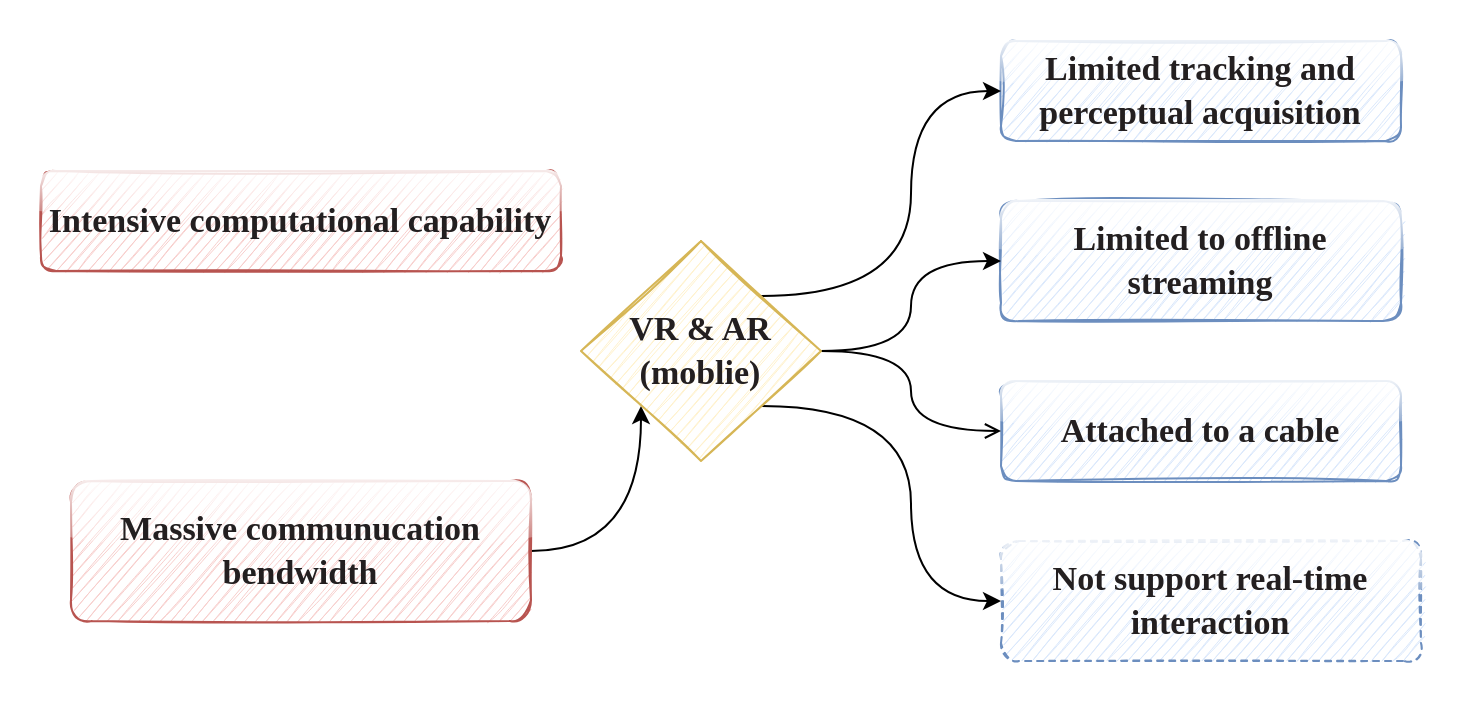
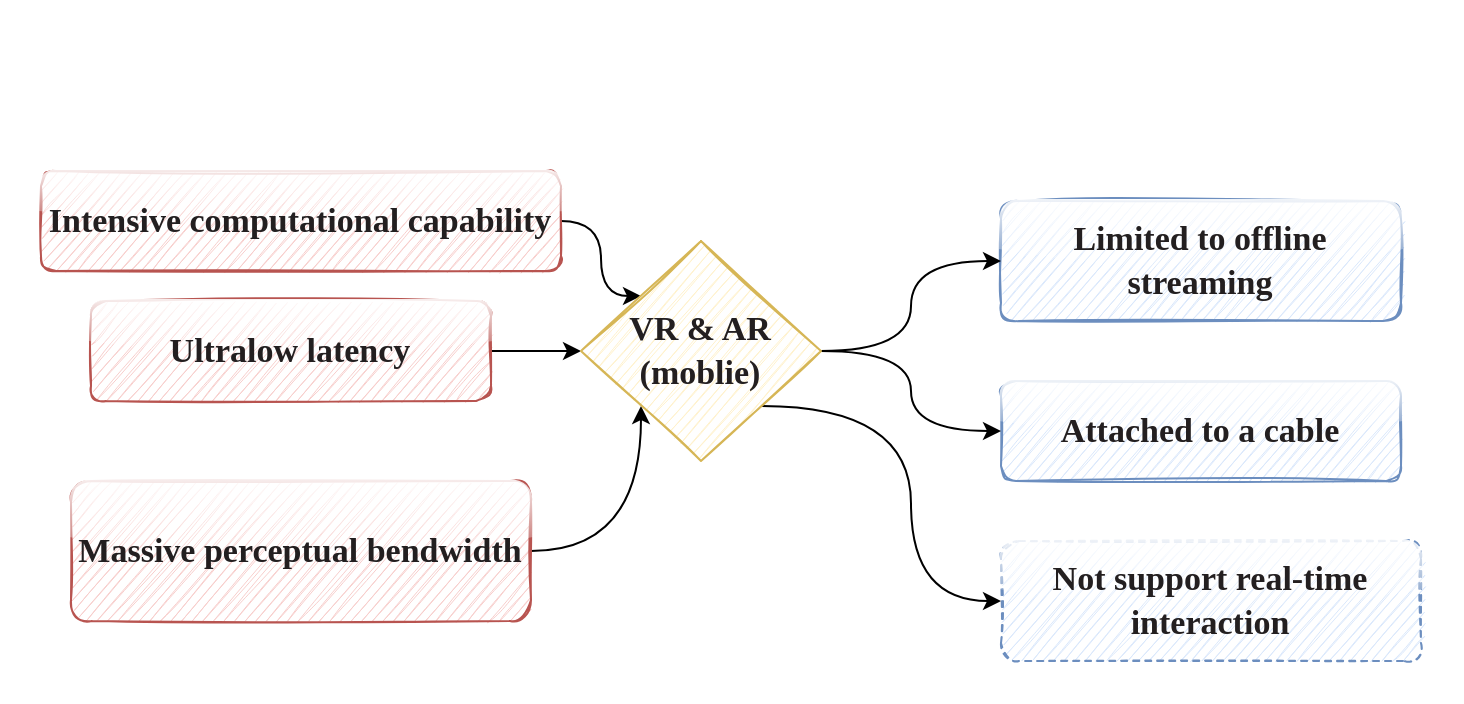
- <mxCell id="8" value="&lt;h2&gt;&lt;span style=&quot;color: rgb(35 , 31 , 32)&quot;&gt;&lt;font face=&quot;Garamond&quot; style=&quot;font-size: 17px&quot;&gt;Limited tracking and perceptual acquisition&lt;/font&gt;&lt;/span&gt;&lt;/h2&gt;" style="rounded=1;whiteSpace=wrap;html=1;shadow=0;sketch=1;glass=1;fillColor=#dae8fc;strokeColor=#6c8ebf;" vertex="1" parent="1"><mxGeometry x="500" y="20" width="200" height="50" as="geometry" /></mxCell>
- <mxCell id="12" style="edgeStyle=orthogonalEdgeStyle;curved=1;rounded=0;orthogonalLoop=1;jettySize=auto;html=1;exitX=1;exitY=0;exitDx=0;exitDy=0;entryX=0;entryY=0.5;entryDx=0;entryDy=0;" edge="1" parent="1" source="16" target="8"><mxGeometry relative="1" as="geometry" /></mxCell>
+ <mxCell id="2" style="edgeStyle=orthogonalEdgeStyle;curved=1;rounded=0;orthogonalLoop=1;jettySize=auto;html=1;exitX=1;exitY=0.5;exitDx=0;exitDy=0;entryX=0;entryY=0;entryDx=0;entryDy=0;" edge="1" parent="1" source="3" target="16"><mxGeometry relative="1" as="geometry" /></mxCell>
+ <mxCell id="7" value="&lt;h2&gt;&lt;span style=&quot;color: rgb(35 , 31 , 32)&quot;&gt;&lt;font face=&quot;Garamond&quot; style=&quot;font-size: 17px&quot;&gt;Ultralow latency&lt;/font&gt;&lt;/span&gt;&lt;/h2&gt;" style="rounded=1;whiteSpace=wrap;html=1;shadow=0;sketch=1;glass=1;fillColor=#f8cecc;strokeColor=#b85450;" vertex="1" parent="1"><mxGeometry x="45" y="150" width="200" height="50" as="geometry" /></mxCell>
+ <mxCell id="6" style="edgeStyle=orthogonalEdgeStyle;curved=1;rounded=0;orthogonalLoop=1;jettySize=auto;html=1;exitX=1;exitY=0.5;exitDx=0;exitDy=0;entryX=0;entryY=0.5;entryDx=0;entryDy=0;" edge="1" parent="1" source="7" target="16"><mxGeometry relative="1" as="geometry" /></mxCell>
- <mxCell id="14" style="edgeStyle=orthogonalEdgeStyle;curved=1;rounded=0;orthogonalLoop=1;jettySize=auto;html=1;exitX=1;exitY=0.5;exitDx=0;exitDy=0;endArrow=open;" edge="1" parent="1" source="16" target="10"><mxGeometry relative="1" as="geometry" /></mxCell>
+ <mxCell id="14" style="edgeStyle=orthogonalEdgeStyle;curved=1;rounded=0;orthogonalLoop=1;jettySize=auto;html=1;exitX=1;exitY=0.5;exitDx=0;exitDy=0;" edge="1" parent="1" source="16" target="10"><mxGeometry relative="1" as="geometry" /></mxCell>
- <mxCell id="5" value="&lt;h2&gt;&lt;span style=&quot;color: rgb(35 , 31 , 32)&quot;&gt;&lt;font face=&quot;Garamond&quot; style=&quot;font-size: 17px&quot;&gt;Massive communucation bendwidth&lt;/font&gt;&lt;/span&gt;&lt;/h2&gt;" style="rounded=1;whiteSpace=wrap;html=1;shadow=0;sketch=1;glass=1;fillColor=#f8cecc;strokeColor=#b85450;" vertex="1" parent="1"><mxGeometry x="35" y="240" width="230" height="70" as="geometry" /></mxCell>
+ <mxCell id="5" value="&lt;h2&gt;&lt;span style=&quot;color: rgb(35 , 31 , 32)&quot;&gt;&lt;font face=&quot;Garamond&quot; style=&quot;font-size: 17px&quot;&gt;Massive perceptual bendwidth&lt;/font&gt;&lt;/span&gt;&lt;/h2&gt;" style="rounded=1;whiteSpace=wrap;html=1;shadow=0;sketch=1;glass=1;fillColor=#f8cecc;strokeColor=#b85450;" vertex="1" parent="1"><mxGeometry x="35" y="240" width="230" height="70" as="geometry" /></mxCell>
